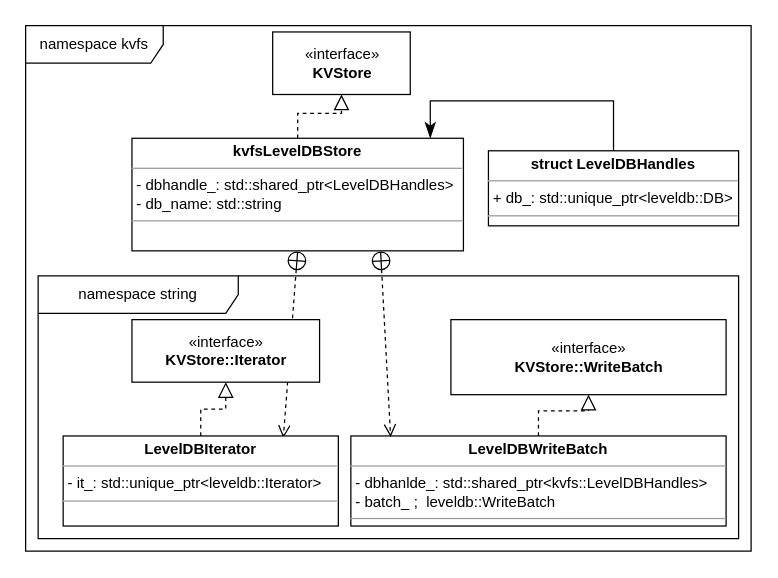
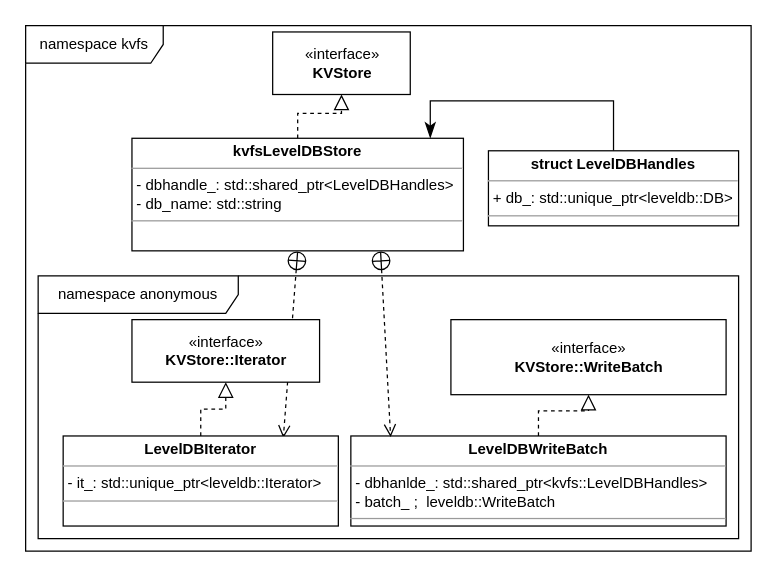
- <mxCell id="3" value="namespace string" style="shape=umlFrame;whiteSpace=wrap;html=1;width=160;height=30;" vertex="1" parent="1"><mxGeometry x="30" y="220" width="560" height="210" as="geometry" /></mxCell>
+ <mxCell id="3" value="namespace anonymous" style="shape=umlFrame;whiteSpace=wrap;html=1;width=160;height=30;" vertex="1" parent="1"><mxGeometry x="30" y="220" width="560" height="210" as="geometry" /></mxCell>
